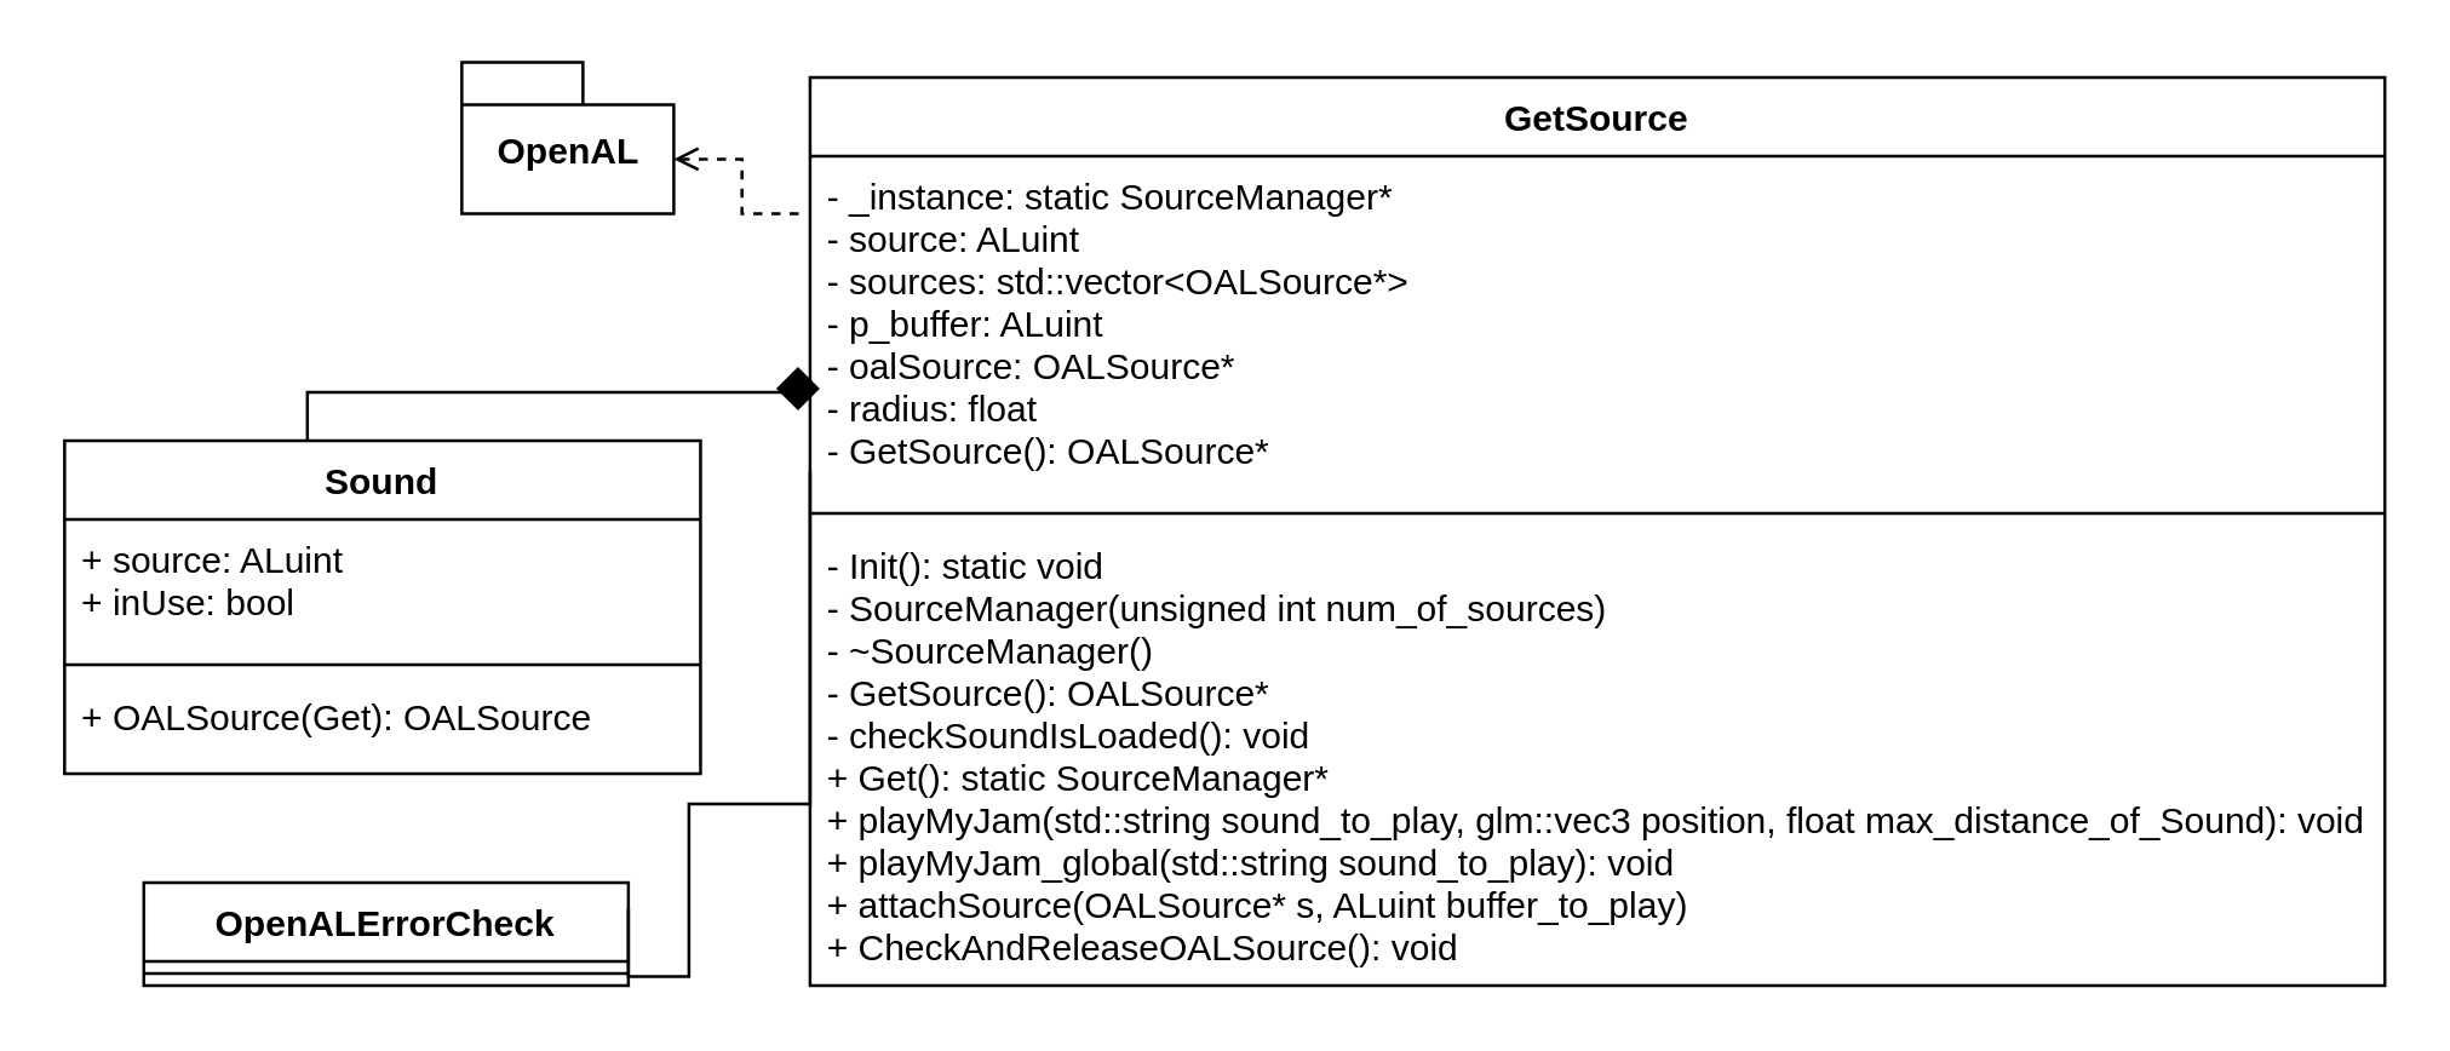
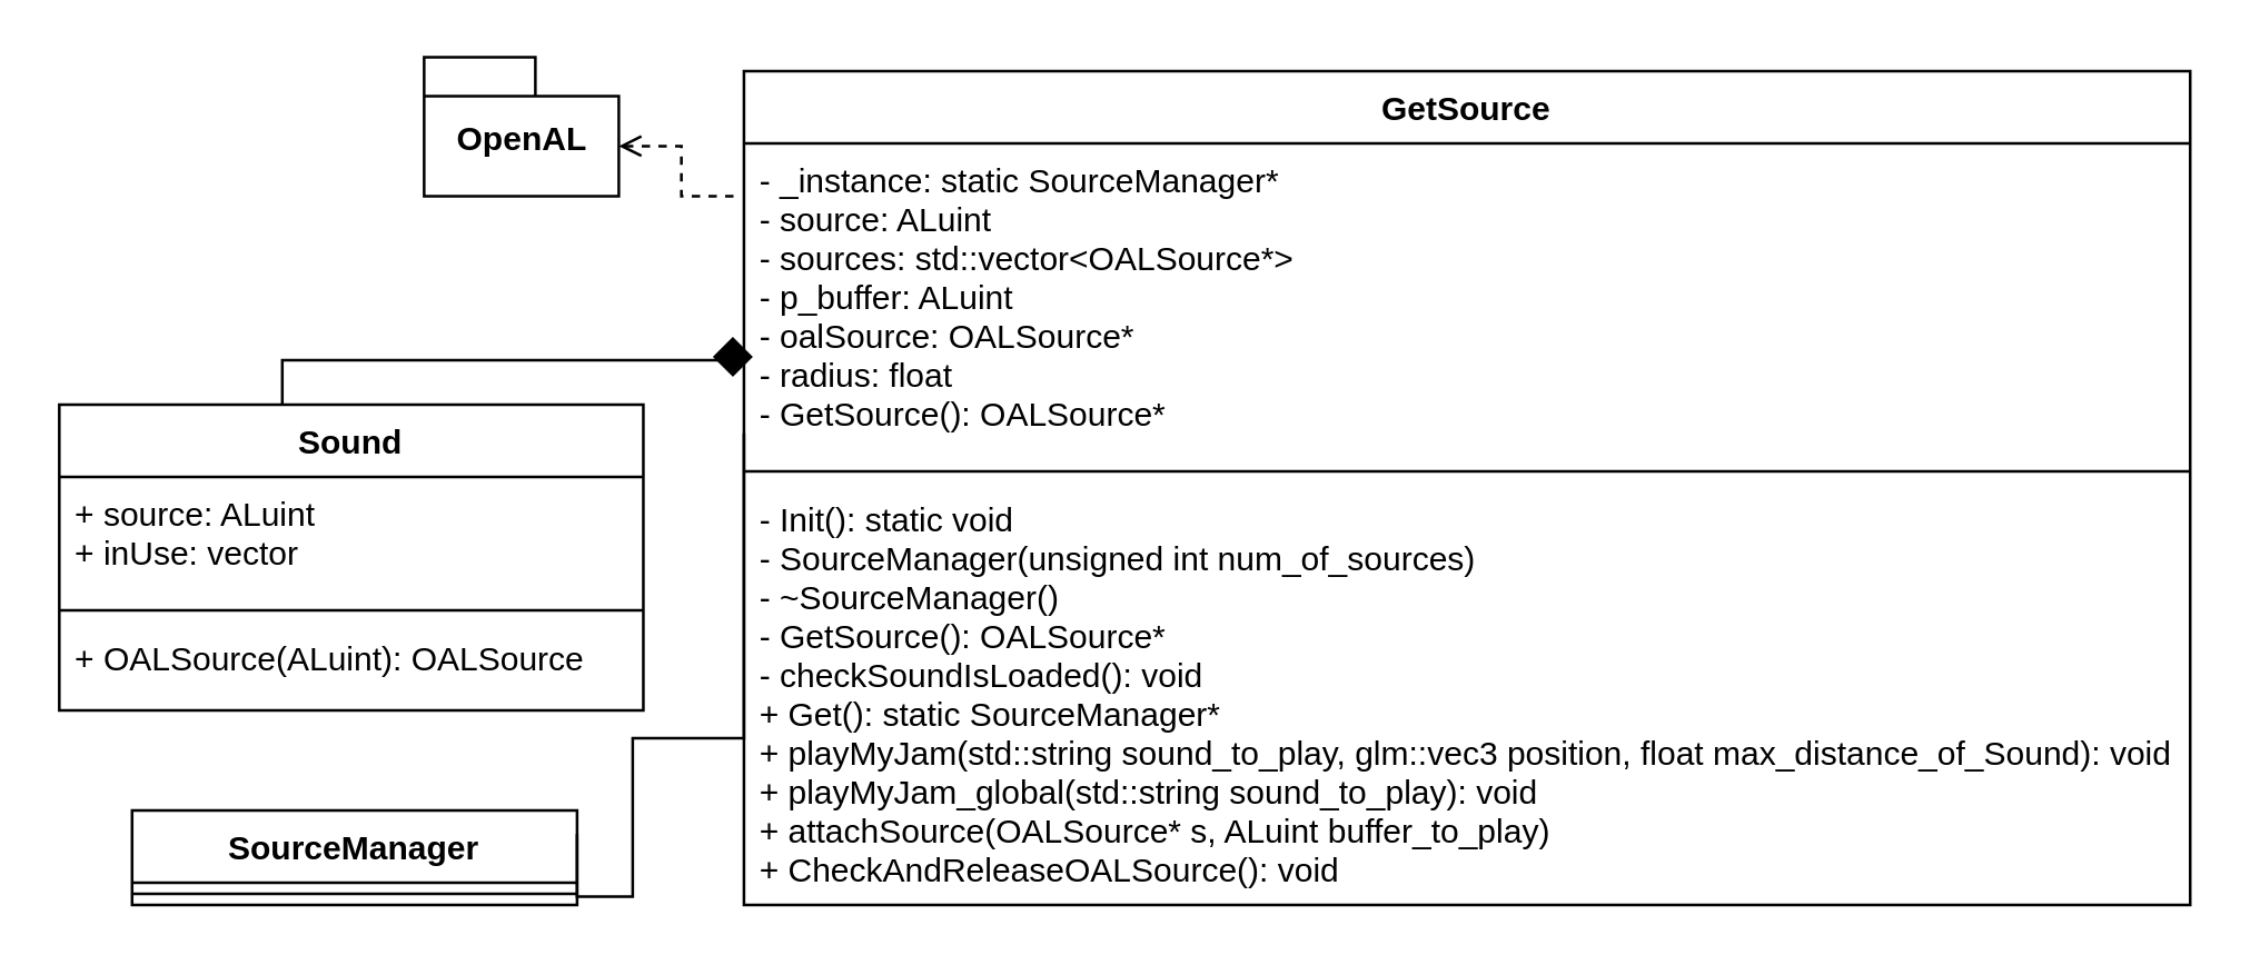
- <mxCell id="10" value="+ source: ALuint&#10;+ inUse: bool&#10;" style="text;strokeColor=none;fillColor=none;align=left;verticalAlign=top;spacingLeft=4;spacingRight=4;overflow=hidden;rotatable=0;points=[[0,0.5],[1,0.5]];portConstraint=eastwest;" parent="9" vertex="1"><mxGeometry y="26" width="210" height="44" as="geometry" /></mxCell>
+ <mxCell id="10" value="+ source: ALuint&#10;+ inUse: vector&#10;" style="text;strokeColor=none;fillColor=none;align=left;verticalAlign=top;spacingLeft=4;spacingRight=4;overflow=hidden;rotatable=0;points=[[0,0.5],[1,0.5]];portConstraint=eastwest;" parent="9" vertex="1"><mxGeometry y="26" width="210" height="44" as="geometry" /></mxCell>
- <mxCell id="12" value="+ OALSource(Get): OALSource" style="text;strokeColor=none;fillColor=none;align=left;verticalAlign=top;spacingLeft=4;spacingRight=4;overflow=hidden;rotatable=0;points=[[0,0.5],[1,0.5]];portConstraint=eastwest;" parent="9" vertex="1"><mxGeometry y="78" width="210" height="32" as="geometry" /></mxCell>
+ <mxCell id="12" value="+ OALSource(ALuint): OALSource" style="text;strokeColor=none;fillColor=none;align=left;verticalAlign=top;spacingLeft=4;spacingRight=4;overflow=hidden;rotatable=0;points=[[0,0.5],[1,0.5]];portConstraint=eastwest;" parent="9" vertex="1"><mxGeometry y="78" width="210" height="32" as="geometry" /></mxCell>
- <mxCell id="13" value="OpenALErrorCheck" style="swimlane;fontStyle=1;align=center;verticalAlign=top;childLayout=stackLayout;horizontal=1;startSize=26;horizontalStack=0;resizeParent=1;resizeParentMax=0;resizeLast=0;collapsible=1;marginBottom=0;" parent="1" vertex="1"><mxGeometry x="47" y="291" width="160" height="34" as="geometry" /></mxCell>
+ <mxCell id="13" value="SourceManager" style="swimlane;fontStyle=1;align=center;verticalAlign=top;childLayout=stackLayout;horizontal=1;startSize=26;horizontalStack=0;resizeParent=1;resizeParentMax=0;resizeLast=0;collapsible=1;marginBottom=0;" parent="1" vertex="1"><mxGeometry x="47" y="291" width="160" height="34" as="geometry" /></mxCell>
